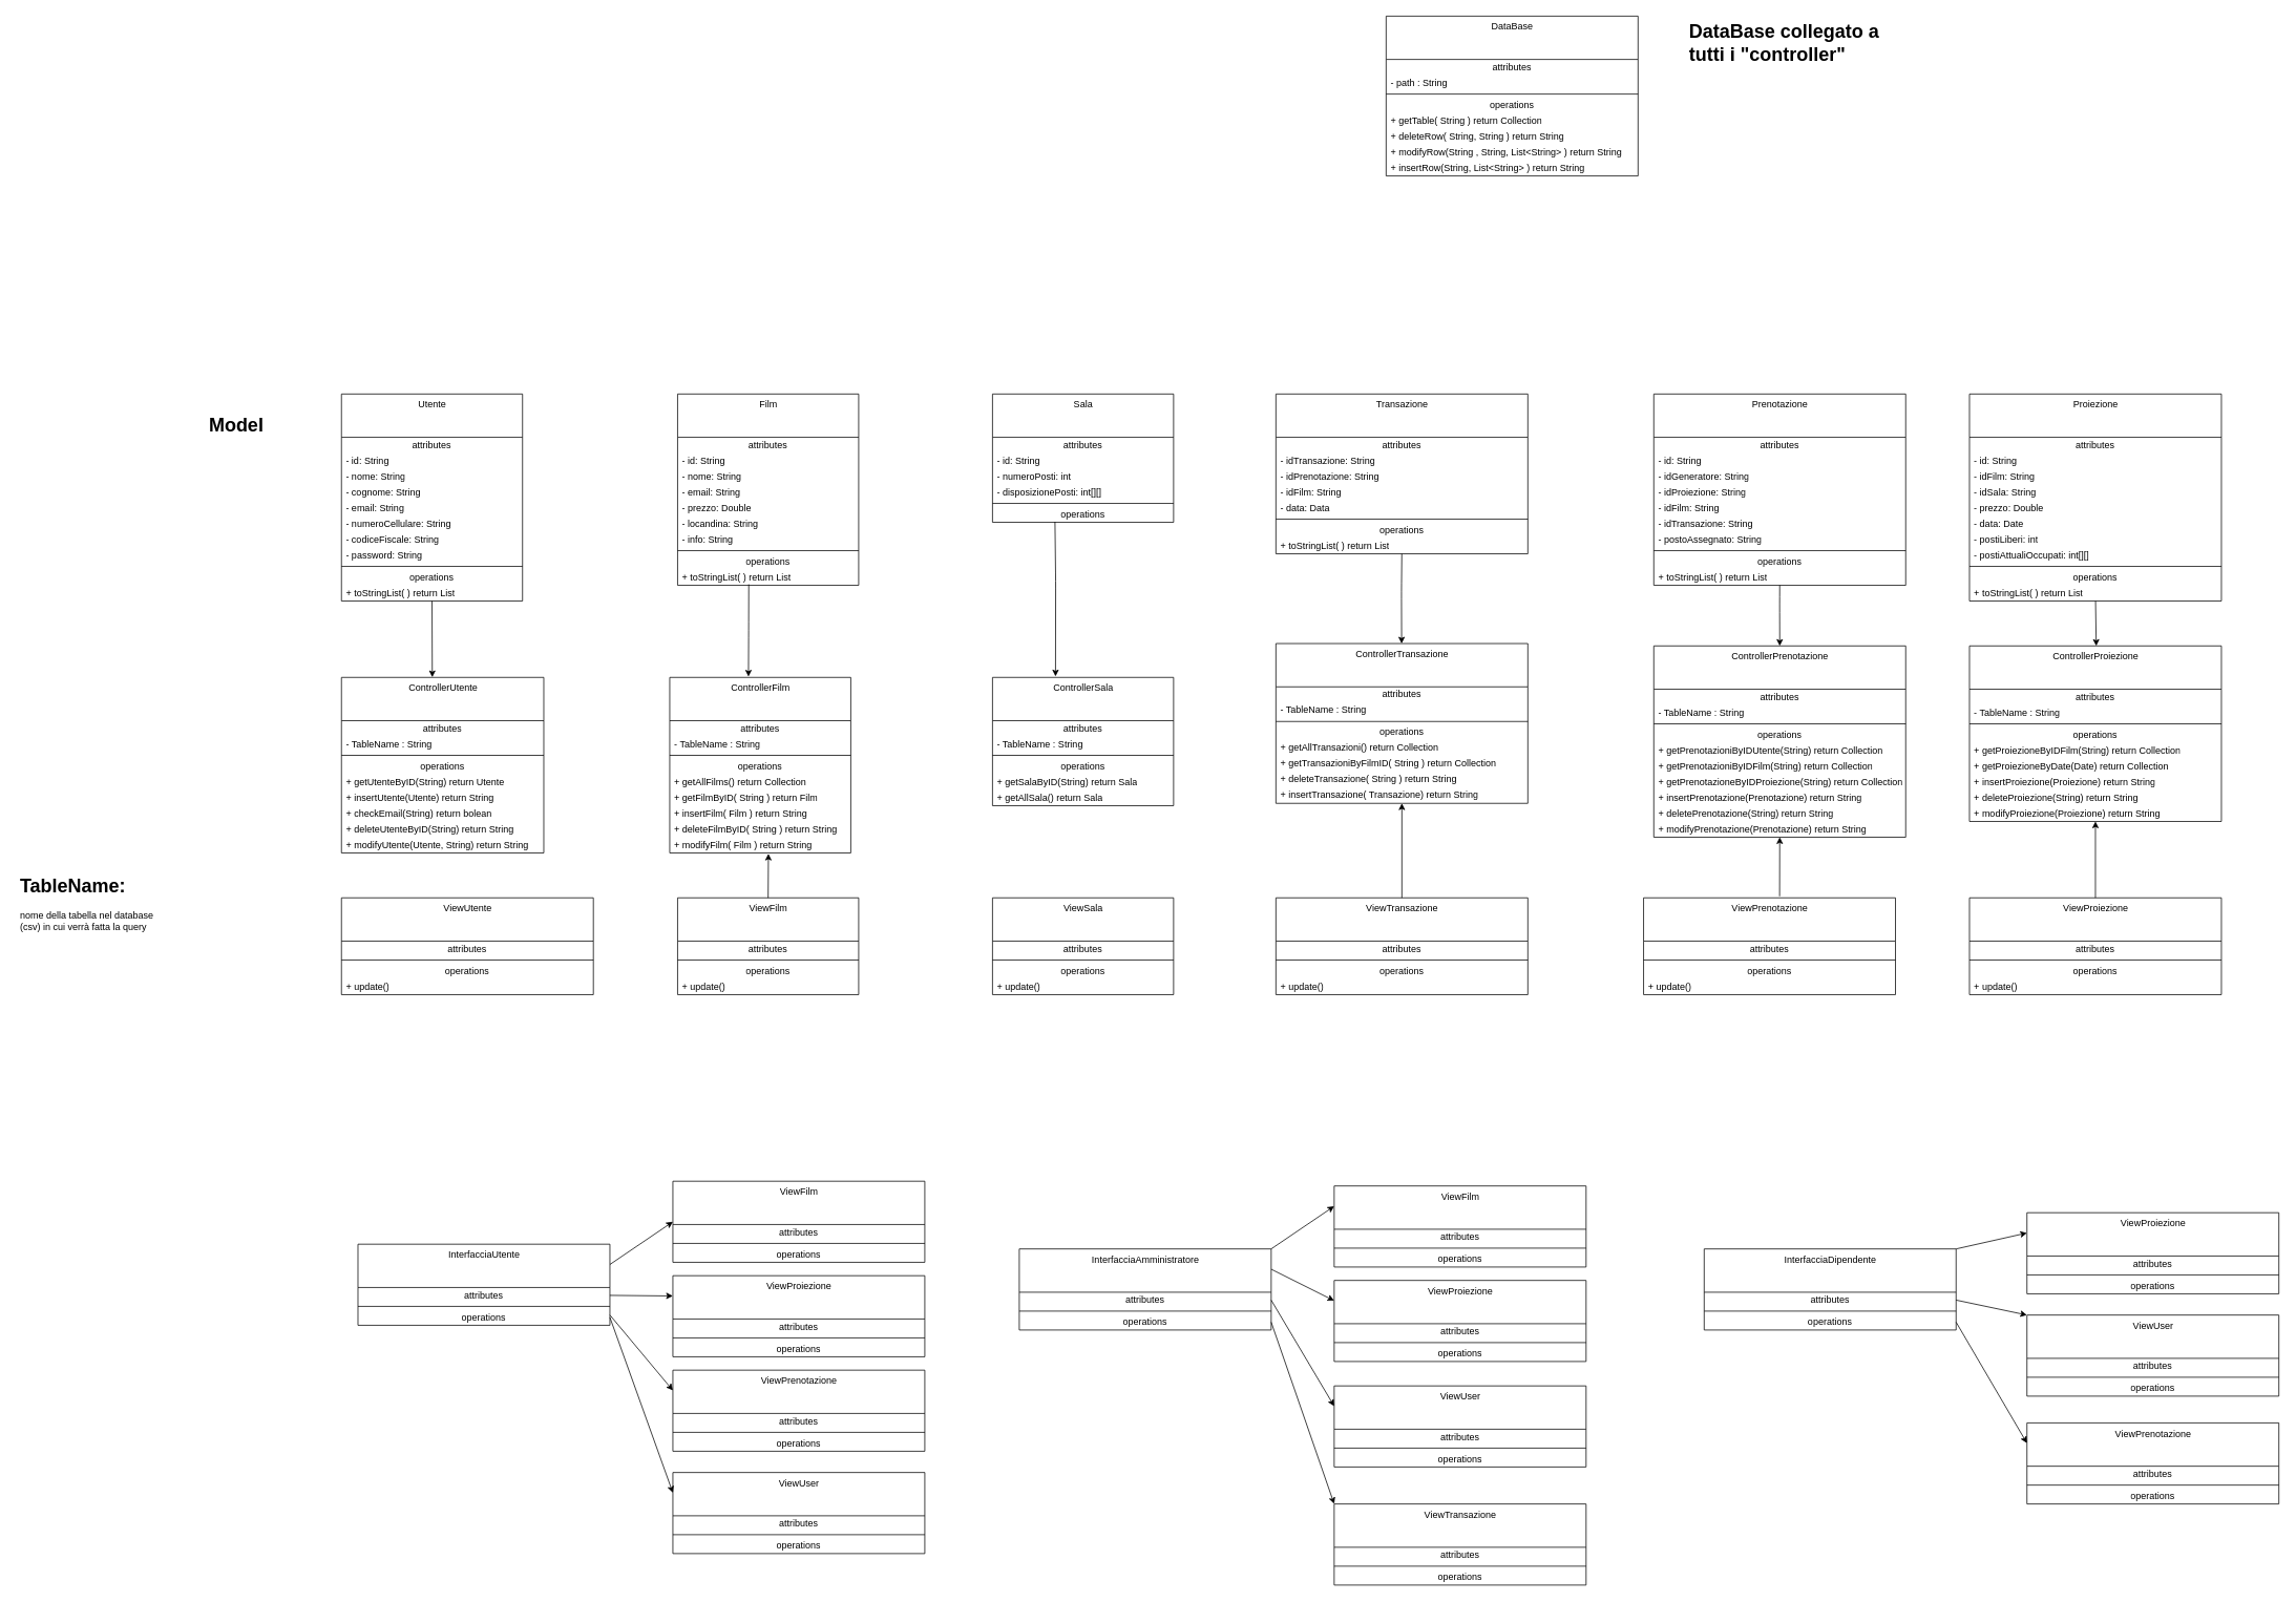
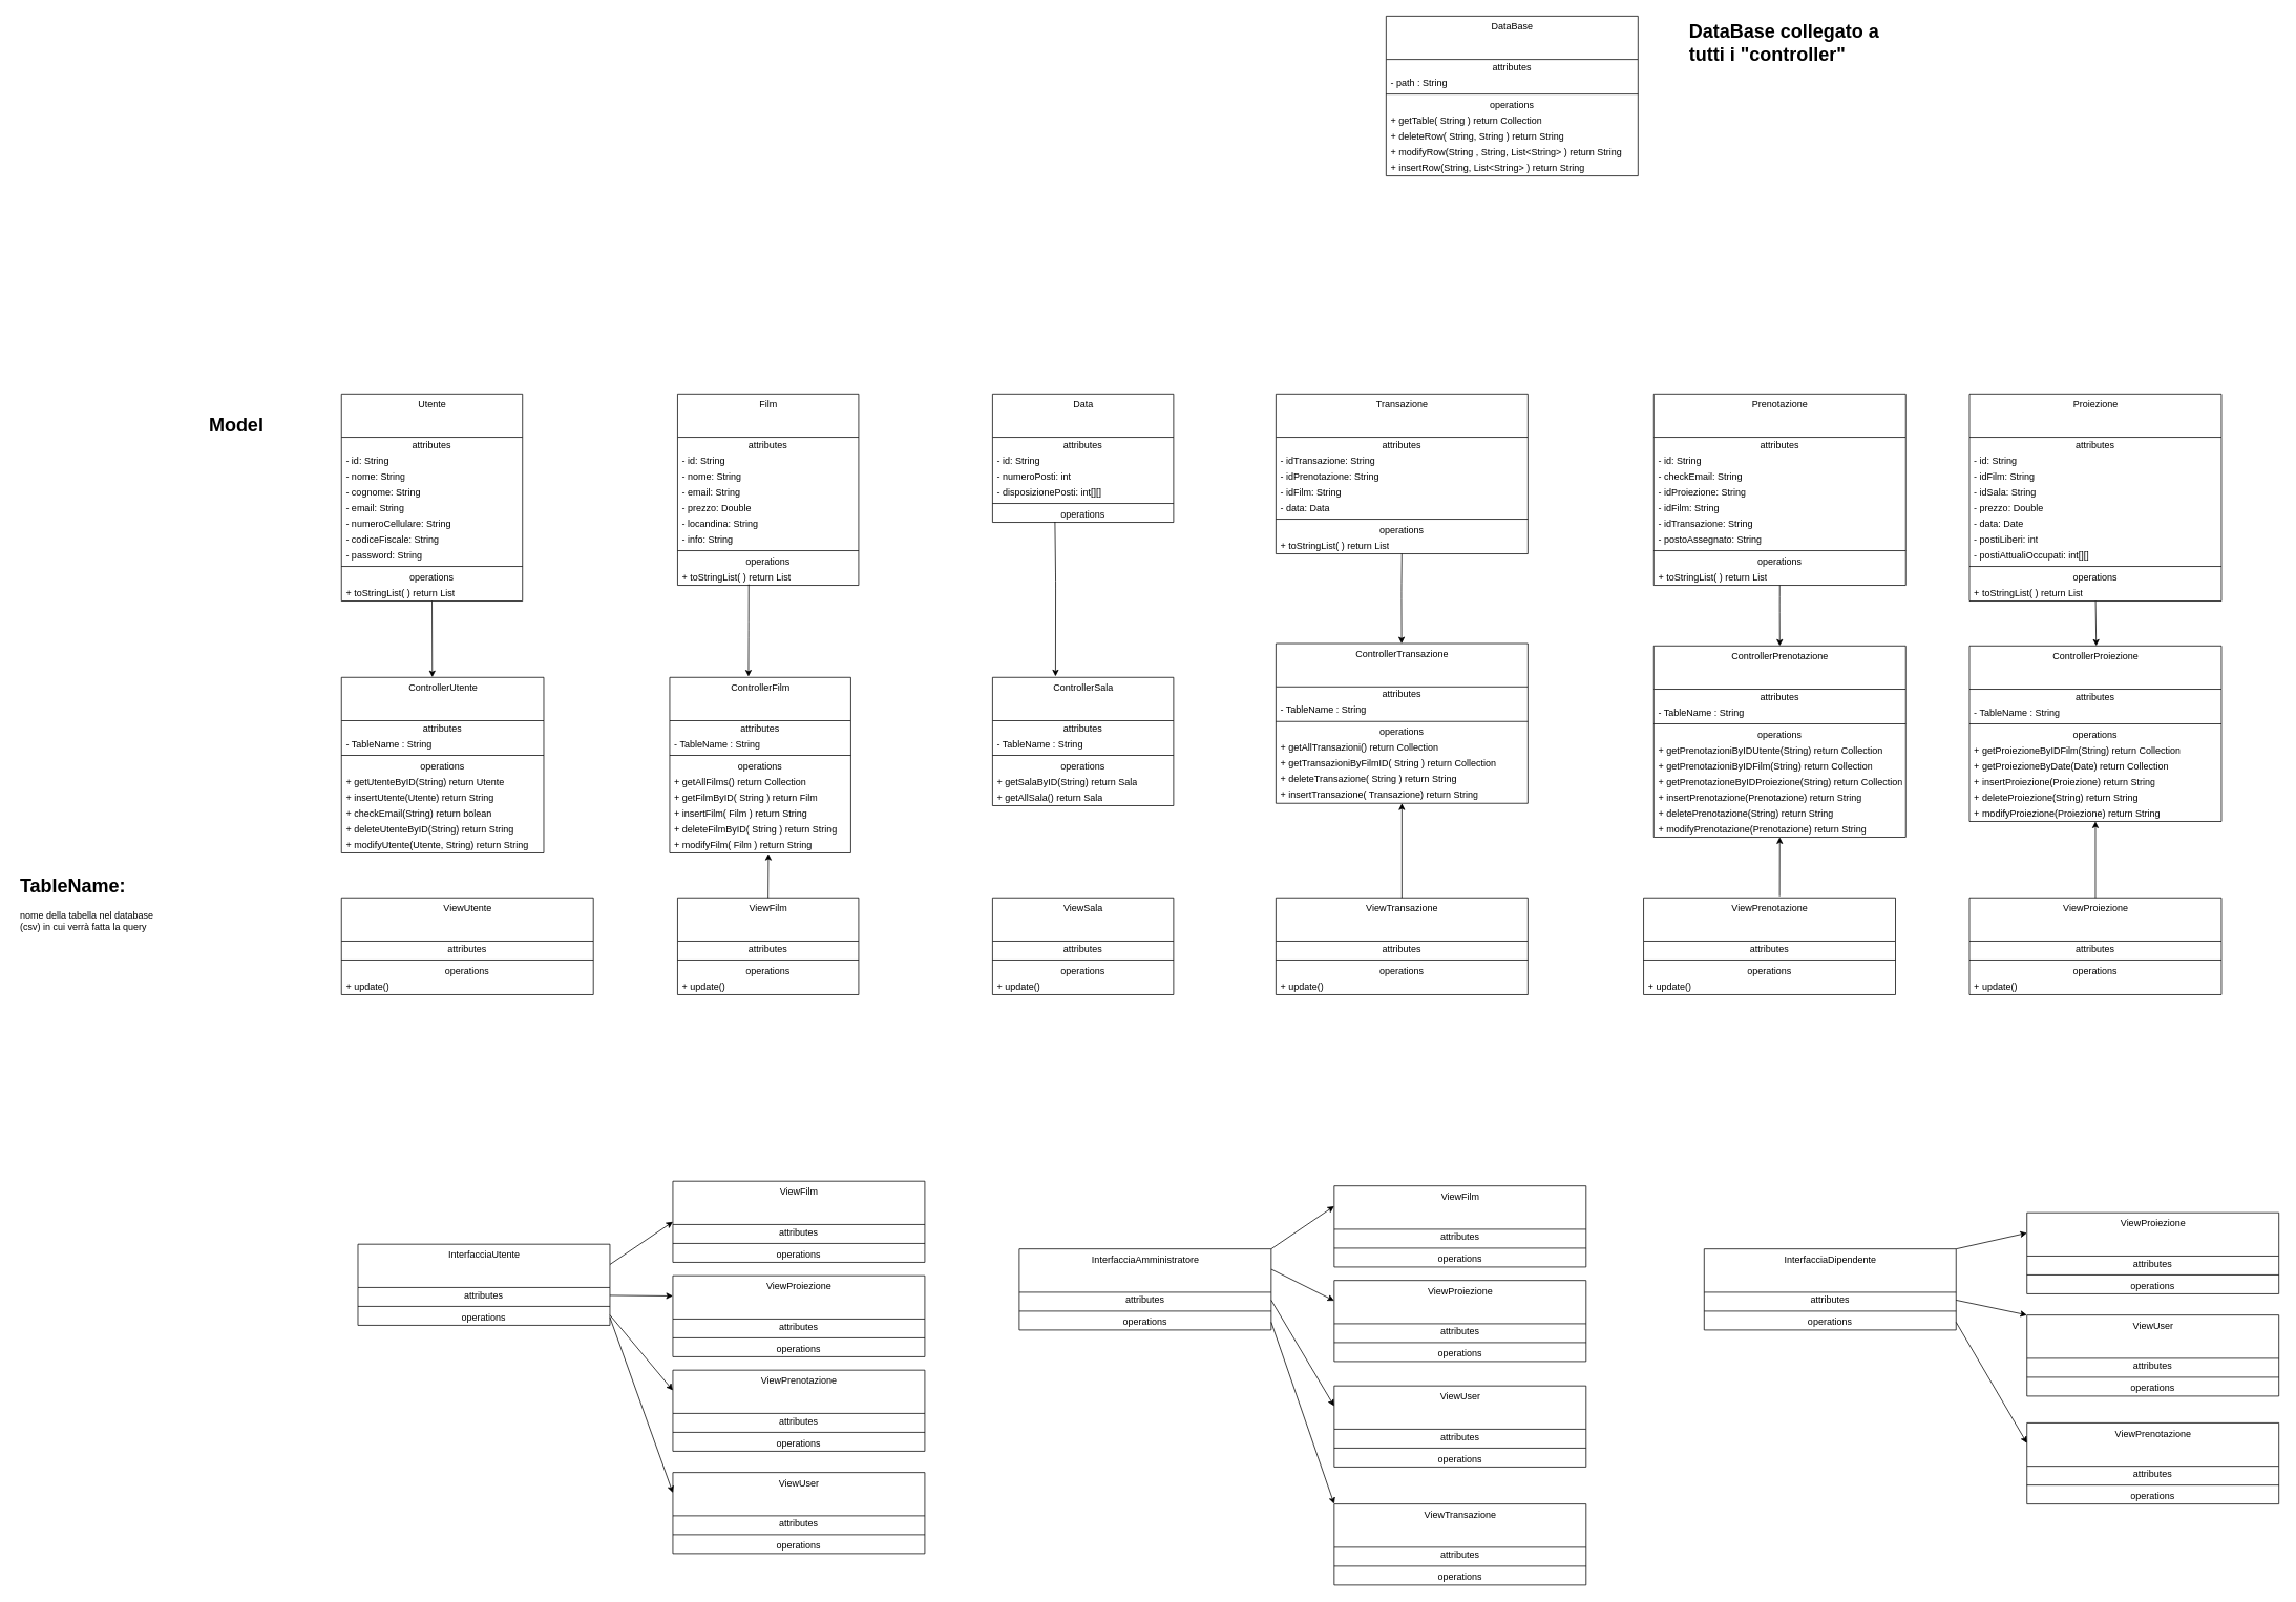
- <mxCell id="115" value="Sala" style="swimlane;fontStyle=0;align=center;verticalAlign=top;childLayout=stackLayout;horizontal=1;startSize=55;horizontalStack=0;resizeParent=1;resizeParentMax=0;resizeLast=0;collapsible=0;marginBottom=0;html=1;" parent="1" vertex="1"><mxGeometry y="500" width="230" height="163" as="geometry" x="1260" /></mxCell>
+ <mxCell id="115" value="Data" style="swimlane;fontStyle=0;align=center;verticalAlign=top;childLayout=stackLayout;horizontal=1;startSize=55;horizontalStack=0;resizeParent=1;resizeParentMax=0;resizeLast=0;collapsible=0;marginBottom=0;html=1;" parent="1" vertex="1"><mxGeometry y="500" width="230" height="163" as="geometry" x="1260" /></mxCell>
- <mxCell id="107" value="- idGeneratore: String" style="text;html=1;strokeColor=none;fillColor=none;align=left;verticalAlign=middle;spacingLeft=4;spacingRight=4;overflow=hidden;rotatable=0;points=[[0,0.5],[1,0.5]];portConstraint=eastwest;" parent="104" vertex="1"><mxGeometry y="95" width="320" height="20" as="geometry" /></mxCell>
+ <mxCell id="107" value="- checkEmail: String" style="text;html=1;strokeColor=none;fillColor=none;align=left;verticalAlign=middle;spacingLeft=4;spacingRight=4;overflow=hidden;rotatable=0;points=[[0,0.5],[1,0.5]];portConstraint=eastwest;" parent="104" vertex="1"><mxGeometry y="95" width="320" height="20" as="geometry" /></mxCell>
